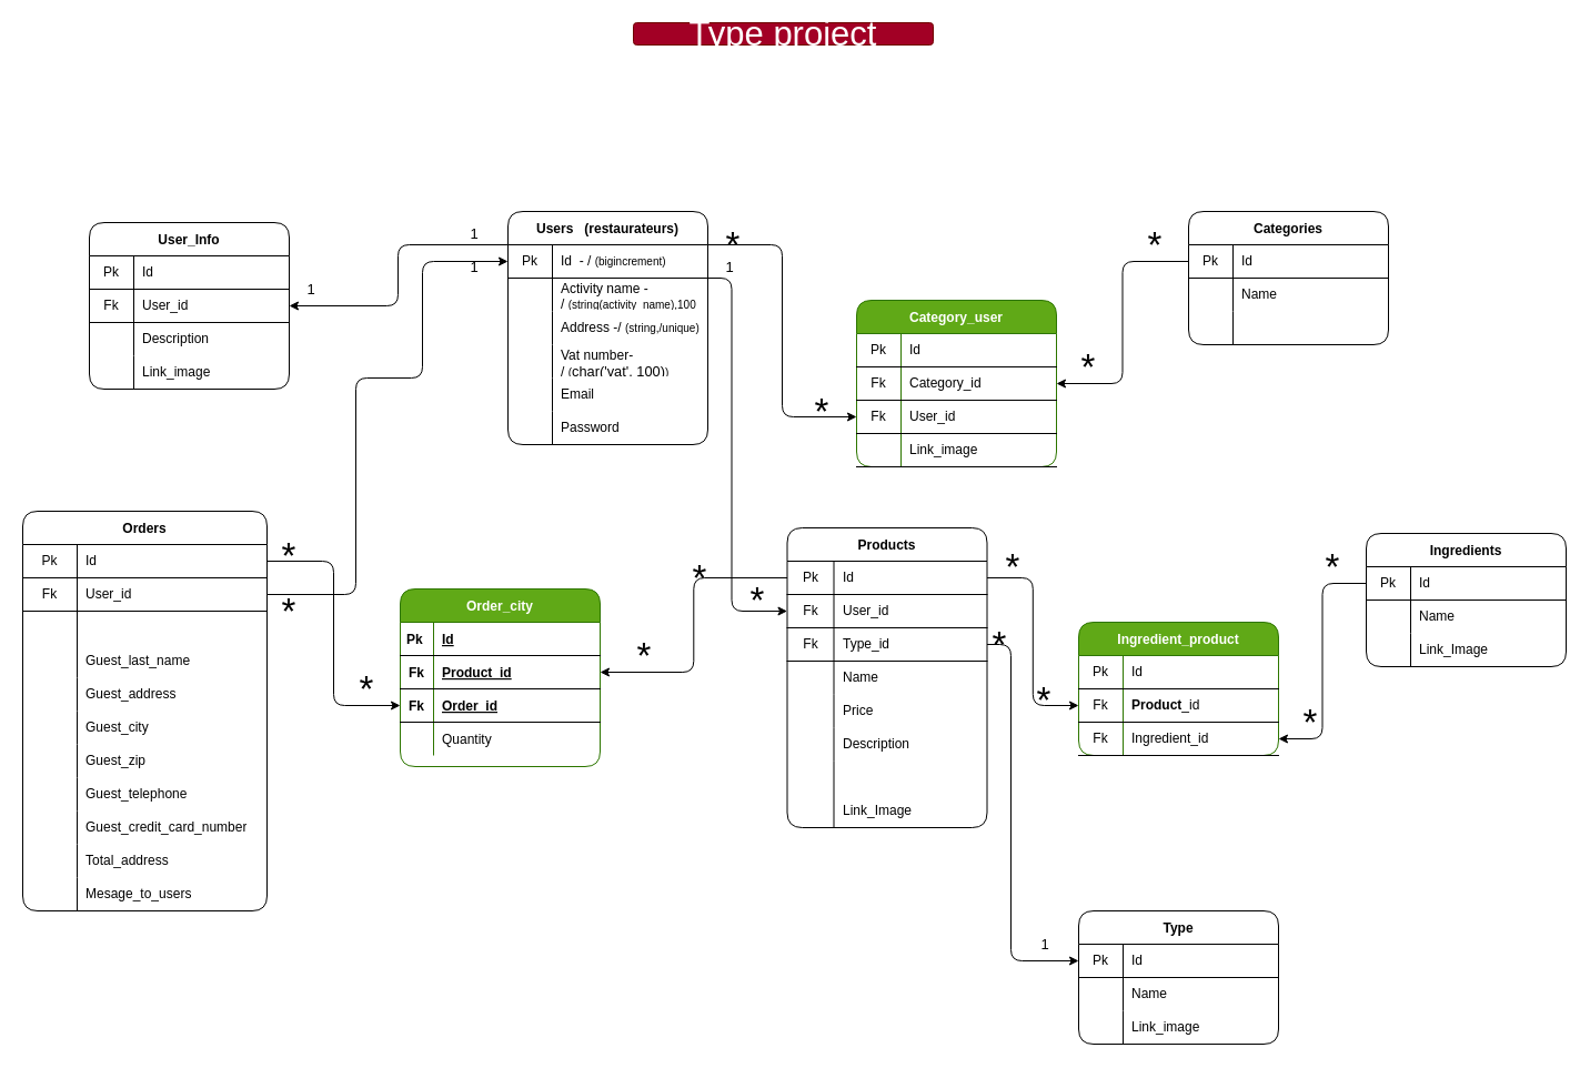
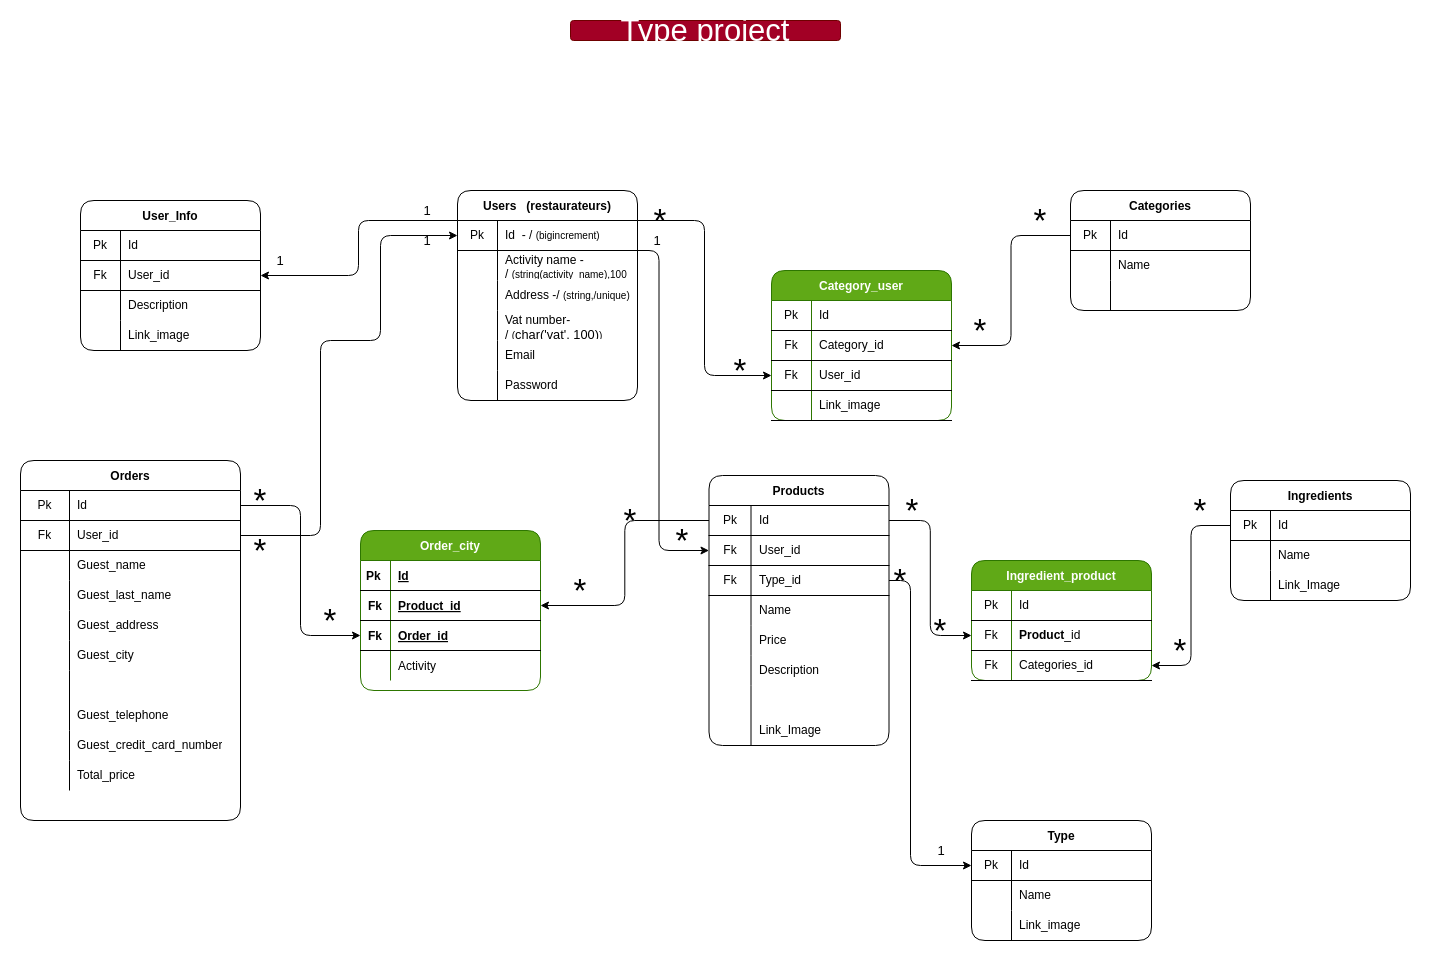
+ <mxCell id="128" value="Guest_name" style="shape=partialRectangle;html=1;whiteSpace=wrap;connectable=0;fillColor=none;top=0;left=0;bottom=0;right=0;align=left;spacingLeft=6;overflow=hidden;rounded=1;" parent="126" vertex="1"><mxGeometry x="49" width="171" height="30" as="geometry" /></mxCell>
- <mxCell id="168" value="Quantity" style="shape=partialRectangle;connectable=0;fillColor=none;top=0;left=0;bottom=0;right=0;align=left;spacingLeft=6;overflow=hidden;rounded=1;" parent="166" vertex="1"><mxGeometry x="30" width="150" height="30" as="geometry" /></mxCell>
+ <mxCell id="168" value="Activity" style="shape=partialRectangle;connectable=0;fillColor=none;top=0;left=0;bottom=0;right=0;align=left;spacingLeft=6;overflow=hidden;rounded=1;" parent="166" vertex="1"><mxGeometry x="30" width="150" height="30" as="geometry" /></mxCell>
- <mxCell id="112" value="Ingredient_id" style="shape=partialRectangle;html=1;whiteSpace=wrap;connectable=0;fillColor=none;top=0;left=0;bottom=0;right=0;align=left;spacingLeft=6;overflow=hidden;rounded=1;" parent="110" vertex="1"><mxGeometry x="40" width="140" height="30" as="geometry" /></mxCell>
+ <mxCell id="112" value="Categories_id" style="shape=partialRectangle;html=1;whiteSpace=wrap;connectable=0;fillColor=none;top=0;left=0;bottom=0;right=0;align=left;spacingLeft=6;overflow=hidden;rounded=1;" parent="110" vertex="1"><mxGeometry x="40" width="140" height="30" as="geometry" /></mxCell>
- <mxCell id="140" value="Guest_zip" style="shape=partialRectangle;html=1;whiteSpace=wrap;connectable=0;fillColor=none;top=0;left=0;bottom=0;right=0;align=left;spacingLeft=6;overflow=hidden;rounded=1;" parent="138" vertex="1"><mxGeometry x="49" width="171" height="30" as="geometry" /></mxCell>
- <mxCell id="149" value="Total_address" style="shape=partialRectangle;html=1;whiteSpace=wrap;connectable=0;fillColor=none;top=0;left=0;bottom=0;right=0;align=left;spacingLeft=6;overflow=hidden;rounded=1;" parent="147" vertex="1"><mxGeometry x="49" width="171" height="30" as="geometry" /></mxCell>
+ <mxCell id="149" value="Total_price" style="shape=partialRectangle;html=1;whiteSpace=wrap;connectable=0;fillColor=none;top=0;left=0;bottom=0;right=0;align=left;spacingLeft=6;overflow=hidden;rounded=1;" parent="147" vertex="1"><mxGeometry x="49" width="171" height="30" as="geometry" /></mxCell>
- <mxCell id="152" value="Mesage_to_users" style="shape=partialRectangle;html=1;whiteSpace=wrap;connectable=0;fillColor=none;top=0;left=0;bottom=0;right=0;align=left;spacingLeft=6;overflow=hidden;rounded=1;" parent="150" vertex="1"><mxGeometry x="49" width="171" height="30" as="geometry" /></mxCell>
